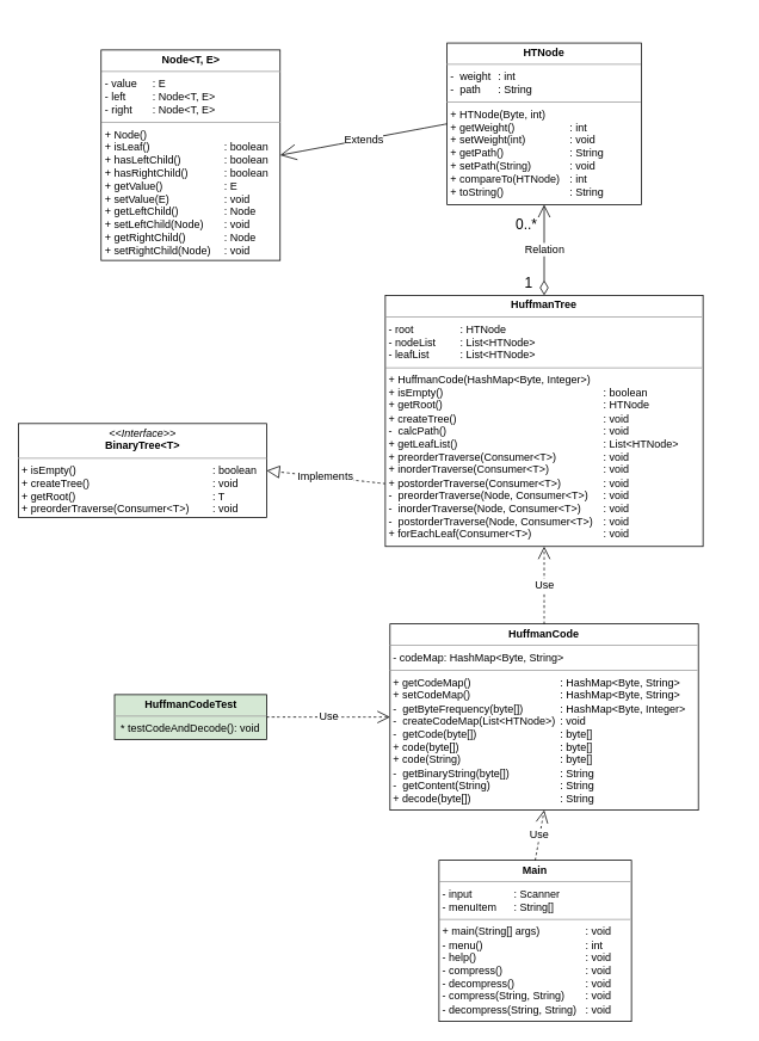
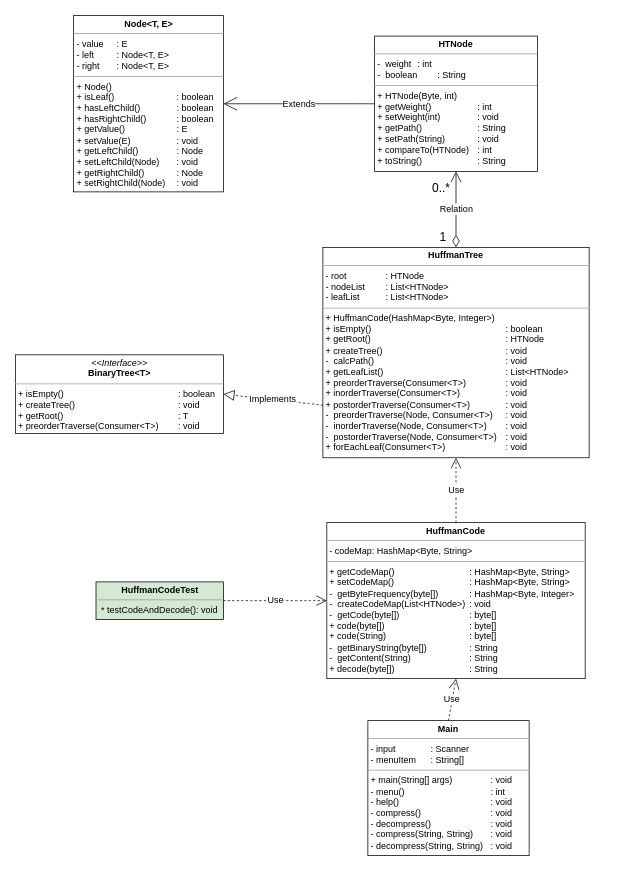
- <mxCell id="6" value="&lt;p style=&quot;margin:0px;margin-top:4px;text-align:center;&quot;&gt;&lt;b&gt;HTNode&lt;/b&gt;&lt;/p&gt;&lt;hr size=&quot;1&quot;&gt;&lt;p style=&quot;margin:0px;margin-left:4px;&quot;&gt;-&amp;nbsp; weight&lt;span style=&quot;white-space: pre;&quot;&gt;&#09;&lt;/span&gt;: int&lt;/p&gt;&lt;p style=&quot;margin:0px;margin-left:4px;&quot;&gt;-&amp;nbsp; path&lt;span style=&quot;white-space: pre;&quot;&gt;&#09;&lt;/span&gt;: String&lt;/p&gt;&lt;hr size=&quot;1&quot;&gt;&lt;p style=&quot;margin:0px;margin-left:4px;&quot;&gt;+ HTNode(Byte, int)&lt;/p&gt;&lt;p style=&quot;margin:0px;margin-left:4px;&quot;&gt;+ getWeight()&lt;span style=&quot;white-space: pre;&quot;&gt;&#09;&lt;/span&gt;&lt;span style=&quot;white-space: pre;&quot;&gt;&#09;&lt;span style=&quot;white-space: pre;&quot;&gt;&#09;&lt;/span&gt;&lt;/span&gt;: int&lt;/p&gt;&lt;p style=&quot;margin:0px;margin-left:4px;&quot;&gt;+ setWeight(int)&lt;span style=&quot;white-space: pre;&quot;&gt;&#09;&lt;/span&gt;&lt;span style=&quot;white-space: pre;&quot;&gt;&#09;&lt;/span&gt;: void&lt;/p&gt;&lt;p style=&quot;margin:0px;margin-left:4px;&quot;&gt;+ getPath()&lt;span style=&quot;white-space: pre;&quot;&gt;&#09;&lt;/span&gt;&lt;span style=&quot;white-space: pre;&quot;&gt;&#09;&lt;/span&gt;&lt;span style=&quot;white-space: pre;&quot;&gt;&#09;&lt;/span&gt;: String&lt;/p&gt;&lt;p style=&quot;margin:0px;margin-left:4px;&quot;&gt;+ setPath(String)&lt;span style=&quot;white-space: pre;&quot;&gt;&#09;&lt;/span&gt;&lt;span style=&quot;white-space: pre;&quot;&gt;&#09;&lt;/span&gt;: void&lt;/p&gt;&lt;p style=&quot;margin:0px;margin-left:4px;&quot;&gt;+ compareTo(HTNode)&lt;span style=&quot;white-space: pre;&quot;&gt;&#09;&lt;/span&gt;: int&lt;/p&gt;&lt;p style=&quot;margin:0px;margin-left:4px;&quot;&gt;+ toString()&lt;span style=&quot;white-space: pre;&quot;&gt;&#09;&lt;/span&gt;&lt;span style=&quot;white-space: pre;&quot;&gt;&#09;&lt;/span&gt;&lt;span style=&quot;white-space: pre;&quot;&gt;&#09;&lt;/span&gt;: String&lt;/p&gt;" style="verticalAlign=top;align=left;overflow=fill;fontSize=12;fontFamily=Helvetica;html=1;whiteSpace=wrap;" parent="1" vertex="1"><mxGeometry x="499" y="47.25" width="217" height="180.5" as="geometry" /></mxCell>
+ <mxCell id="6" value="&lt;p style=&quot;margin:0px;margin-top:4px;text-align:center;&quot;&gt;&lt;b&gt;HTNode&lt;/b&gt;&lt;/p&gt;&lt;hr size=&quot;1&quot;&gt;&lt;p style=&quot;margin:0px;margin-left:4px;&quot;&gt;-&amp;nbsp; weight&lt;span style=&quot;white-space: pre;&quot;&gt;&#09;&lt;/span&gt;: int&lt;/p&gt;&lt;p style=&quot;margin:0px;margin-left:4px;&quot;&gt;-&amp;nbsp; boolean&lt;span style=&quot;white-space: pre;&quot;&gt;&#09;&lt;/span&gt;: String&lt;/p&gt;&lt;hr size=&quot;1&quot;&gt;&lt;p style=&quot;margin:0px;margin-left:4px;&quot;&gt;+ HTNode(Byte, int)&lt;/p&gt;&lt;p style=&quot;margin:0px;margin-left:4px;&quot;&gt;+ getWeight()&lt;span style=&quot;white-space: pre;&quot;&gt;&#09;&lt;/span&gt;&lt;span style=&quot;white-space: pre;&quot;&gt;&#09;&lt;span style=&quot;white-space: pre;&quot;&gt;&#09;&lt;/span&gt;&lt;/span&gt;: int&lt;/p&gt;&lt;p style=&quot;margin:0px;margin-left:4px;&quot;&gt;+ setWeight(int)&lt;span style=&quot;white-space: pre;&quot;&gt;&#09;&lt;/span&gt;&lt;span style=&quot;white-space: pre;&quot;&gt;&#09;&lt;/span&gt;: void&lt;/p&gt;&lt;p style=&quot;margin:0px;margin-left:4px;&quot;&gt;+ getPath()&lt;span style=&quot;white-space: pre;&quot;&gt;&#09;&lt;/span&gt;&lt;span style=&quot;white-space: pre;&quot;&gt;&#09;&lt;/span&gt;&lt;span style=&quot;white-space: pre;&quot;&gt;&#09;&lt;/span&gt;: String&lt;/p&gt;&lt;p style=&quot;margin:0px;margin-left:4px;&quot;&gt;+ setPath(String)&lt;span style=&quot;white-space: pre;&quot;&gt;&#09;&lt;/span&gt;&lt;span style=&quot;white-space: pre;&quot;&gt;&#09;&lt;/span&gt;: void&lt;/p&gt;&lt;p style=&quot;margin:0px;margin-left:4px;&quot;&gt;+ compareTo(HTNode)&lt;span style=&quot;white-space: pre;&quot;&gt;&#09;&lt;/span&gt;: int&lt;/p&gt;&lt;p style=&quot;margin:0px;margin-left:4px;&quot;&gt;+ toString()&lt;span style=&quot;white-space: pre;&quot;&gt;&#09;&lt;/span&gt;&lt;span style=&quot;white-space: pre;&quot;&gt;&#09;&lt;/span&gt;&lt;span style=&quot;white-space: pre;&quot;&gt;&#09;&lt;/span&gt;: String&lt;/p&gt;" style="verticalAlign=top;align=left;overflow=fill;fontSize=12;fontFamily=Helvetica;html=1;whiteSpace=wrap;" parent="1" vertex="1"><mxGeometry x="499" y="47.25" width="217" height="180.5" as="geometry" /></mxCell>
- <mxCell id="2" value="&lt;p style=&quot;margin:0px;margin-top:4px;text-align:center;&quot;&gt;&lt;b&gt;Node&amp;lt;T, E&amp;gt;&lt;/b&gt;&lt;/p&gt;&lt;hr size=&quot;1&quot;&gt;&lt;p style=&quot;margin:0px;margin-left:4px;&quot;&gt;- value&lt;span style=&quot;white-space: pre;&quot;&gt;&#09;&lt;/span&gt;: E&lt;/p&gt;&lt;p style=&quot;margin:0px;margin-left:4px;&quot;&gt;- left&lt;span style=&quot;white-space: pre;&quot;&gt;&#09;&lt;span style=&quot;white-space: pre;&quot;&gt;&#09;&lt;/span&gt;&lt;/span&gt;: Node&amp;lt;T, E&amp;gt;&lt;/p&gt;&lt;p style=&quot;margin:0px;margin-left:4px;&quot;&gt;- right&lt;span style=&quot;white-space: pre;&quot;&gt;&#09;&lt;/span&gt;: Node&amp;lt;T, E&amp;gt;&lt;/p&gt;&lt;hr size=&quot;1&quot;&gt;&lt;p style=&quot;margin:0px;margin-left:4px;&quot;&gt;+ Node()&lt;/p&gt;&lt;p style=&quot;margin:0px;margin-left:4px;&quot;&gt;+ isLeaf()&lt;span style=&quot;white-space: pre;&quot;&gt;&#09;&lt;/span&gt;&lt;span style=&quot;white-space: pre;&quot;&gt;&#09;&lt;/span&gt;&lt;span style=&quot;white-space: pre;&quot;&gt;&#09;&lt;/span&gt;&lt;span style=&quot;white-space: pre;&quot;&gt;&#09;&lt;/span&gt;: boolean&lt;/p&gt;&lt;p style=&quot;margin:0px;margin-left:4px;&quot;&gt;+ hasLeftChild()&lt;span style=&quot;white-space: pre;&quot;&gt;&#09;&lt;/span&gt;&lt;span style=&quot;white-space: pre;&quot;&gt;&#09;&lt;/span&gt;: boolean&lt;/p&gt;&lt;p style=&quot;margin:0px;margin-left:4px;&quot;&gt;+ hasRightChild()&lt;span style=&quot;white-space: pre;&quot;&gt;&#09;&lt;/span&gt;&lt;span style=&quot;white-space: pre;&quot;&gt;&#09;&lt;/span&gt;: boolean&lt;/p&gt;&lt;p style=&quot;margin:0px;margin-left:4px;&quot;&gt;+ getValue()&lt;span style=&quot;white-space: pre;&quot;&gt;&#09;&lt;/span&gt;&lt;span style=&quot;white-space: pre;&quot;&gt;&#09;&lt;/span&gt;&lt;span style=&quot;white-space: pre;&quot;&gt;&#09;&lt;/span&gt;: E&lt;/p&gt;&lt;p style=&quot;margin:0px;margin-left:4px;&quot;&gt;+ setValue(E)&lt;span style=&quot;white-space: pre;&quot;&gt;&#09;&lt;/span&gt;&lt;span style=&quot;white-space: pre;&quot;&gt;&#09;&lt;/span&gt;&lt;span style=&quot;white-space: pre;&quot;&gt;&#09;&lt;/span&gt;: void&lt;/p&gt;&lt;p style=&quot;margin:0px;margin-left:4px;&quot;&gt;+ getLeftChild()&lt;span style=&quot;white-space: pre;&quot;&gt;&#09;&lt;/span&gt;&lt;span style=&quot;white-space: pre;&quot;&gt;&#09;&lt;/span&gt;: Node&lt;/p&gt;&lt;p style=&quot;margin:0px;margin-left:4px;&quot;&gt;+ setLeftChild(Node)&lt;span style=&quot;white-space: pre;&quot;&gt;&#09;&lt;/span&gt;: void&lt;/p&gt;&lt;p style=&quot;margin:0px;margin-left:4px;&quot;&gt;+ getRightChild()&lt;span style=&quot;white-space: pre;&quot;&gt;&#09;&lt;/span&gt;&lt;span style=&quot;white-space: pre;&quot;&gt;&#09;&lt;/span&gt;: Node&lt;/p&gt;&lt;p style=&quot;margin:0px;margin-left:4px;&quot;&gt;+ setRightChild(Node)&lt;span style=&quot;white-space: pre;&quot;&gt;&#09;&lt;/span&gt;: void&lt;/p&gt;&lt;p style=&quot;margin:0px;margin-left:4px;&quot;&gt;&lt;br&gt;&lt;/p&gt;&lt;p style=&quot;margin:0px;margin-left:4px;&quot;&gt;&lt;br&gt;&lt;/p&gt;" style="verticalAlign=top;align=left;overflow=fill;fontSize=12;fontFamily=Helvetica;html=1;whiteSpace=wrap;" parent="1" vertex="1"><mxGeometry x="112.5" y="55" width="200" height="235" as="geometry" /></mxCell>
+ <mxCell id="2" value="&lt;p style=&quot;margin:0px;margin-top:4px;text-align:center;&quot;&gt;&lt;b&gt;Node&amp;lt;T, E&amp;gt;&lt;/b&gt;&lt;/p&gt;&lt;hr size=&quot;1&quot;&gt;&lt;p style=&quot;margin:0px;margin-left:4px;&quot;&gt;- value&lt;span style=&quot;white-space: pre;&quot;&gt;&#09;&lt;/span&gt;: E&lt;/p&gt;&lt;p style=&quot;margin:0px;margin-left:4px;&quot;&gt;- left&lt;span style=&quot;white-space: pre;&quot;&gt;&#09;&lt;span style=&quot;white-space: pre;&quot;&gt;&#09;&lt;/span&gt;&lt;/span&gt;: Node&amp;lt;T, E&amp;gt;&lt;/p&gt;&lt;p style=&quot;margin:0px;margin-left:4px;&quot;&gt;- right&lt;span style=&quot;white-space: pre;&quot;&gt;&#09;&lt;/span&gt;: Node&amp;lt;T, E&amp;gt;&lt;/p&gt;&lt;hr size=&quot;1&quot;&gt;&lt;p style=&quot;margin:0px;margin-left:4px;&quot;&gt;+ Node()&lt;/p&gt;&lt;p style=&quot;margin:0px;margin-left:4px;&quot;&gt;+ isLeaf()&lt;span style=&quot;white-space: pre;&quot;&gt;&#09;&lt;/span&gt;&lt;span style=&quot;white-space: pre;&quot;&gt;&#09;&lt;/span&gt;&lt;span style=&quot;white-space: pre;&quot;&gt;&#09;&lt;/span&gt;&lt;span style=&quot;white-space: pre;&quot;&gt;&#09;&lt;/span&gt;: boolean&lt;/p&gt;&lt;p style=&quot;margin:0px;margin-left:4px;&quot;&gt;+ hasLeftChild()&lt;span style=&quot;white-space: pre;&quot;&gt;&#09;&lt;/span&gt;&lt;span style=&quot;white-space: pre;&quot;&gt;&#09;&lt;/span&gt;: boolean&lt;/p&gt;&lt;p style=&quot;margin:0px;margin-left:4px;&quot;&gt;+ hasRightChild()&lt;span style=&quot;white-space: pre;&quot;&gt;&#09;&lt;/span&gt;&lt;span style=&quot;white-space: pre;&quot;&gt;&#09;&lt;/span&gt;: boolean&lt;/p&gt;&lt;p style=&quot;margin:0px;margin-left:4px;&quot;&gt;+ getValue()&lt;span style=&quot;white-space: pre;&quot;&gt;&#09;&lt;/span&gt;&lt;span style=&quot;white-space: pre;&quot;&gt;&#09;&lt;/span&gt;&lt;span style=&quot;white-space: pre;&quot;&gt;&#09;&lt;/span&gt;: E&lt;/p&gt;&lt;p style=&quot;margin:0px;margin-left:4px;&quot;&gt;+ setValue(E)&lt;span style=&quot;white-space: pre;&quot;&gt;&#09;&lt;/span&gt;&lt;span style=&quot;white-space: pre;&quot;&gt;&#09;&lt;/span&gt;&lt;span style=&quot;white-space: pre;&quot;&gt;&#09;&lt;/span&gt;: void&lt;/p&gt;&lt;p style=&quot;margin:0px;margin-left:4px;&quot;&gt;+ getLeftChild()&lt;span style=&quot;white-space: pre;&quot;&gt;&#09;&lt;/span&gt;&lt;span style=&quot;white-space: pre;&quot;&gt;&#09;&lt;/span&gt;: Node&lt;/p&gt;&lt;p style=&quot;margin:0px;margin-left:4px;&quot;&gt;+ setLeftChild(Node)&lt;span style=&quot;white-space: pre;&quot;&gt;&#09;&lt;/span&gt;: void&lt;/p&gt;&lt;p style=&quot;margin:0px;margin-left:4px;&quot;&gt;+ getRightChild()&lt;span style=&quot;white-space: pre;&quot;&gt;&#09;&lt;/span&gt;&lt;span style=&quot;white-space: pre;&quot;&gt;&#09;&lt;/span&gt;: Node&lt;/p&gt;&lt;p style=&quot;margin:0px;margin-left:4px;&quot;&gt;+ setRightChild(Node)&lt;span style=&quot;white-space: pre;&quot;&gt;&#09;&lt;/span&gt;: void&lt;/p&gt;&lt;p style=&quot;margin:0px;margin-left:4px;&quot;&gt;&lt;br&gt;&lt;/p&gt;&lt;p style=&quot;margin:0px;margin-left:4px;&quot;&gt;&lt;br&gt;&lt;/p&gt;" style="verticalAlign=top;align=left;overflow=fill;fontSize=12;fontFamily=Helvetica;html=1;whiteSpace=wrap;" parent="1" vertex="1"><mxGeometry x="97.5" y="20" width="200" height="235" as="geometry" /></mxCell>
